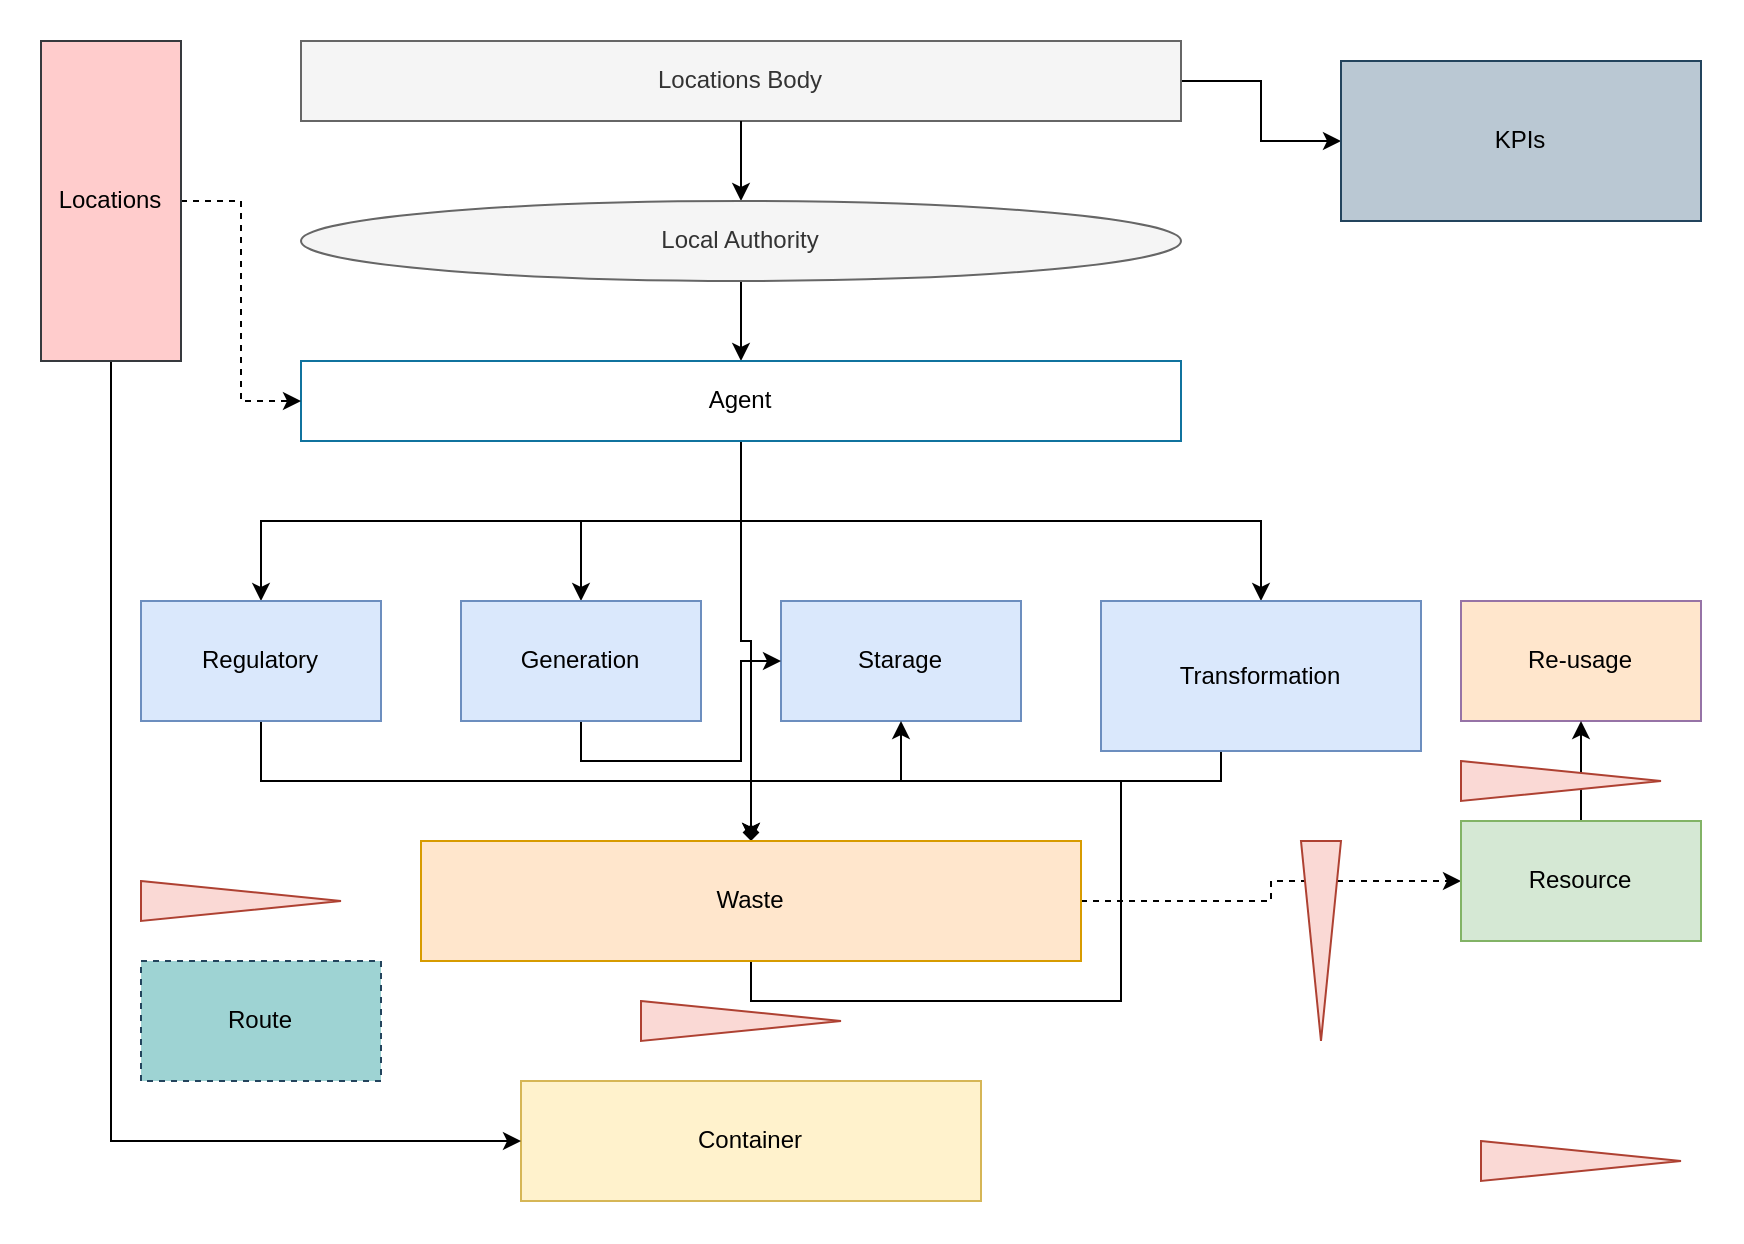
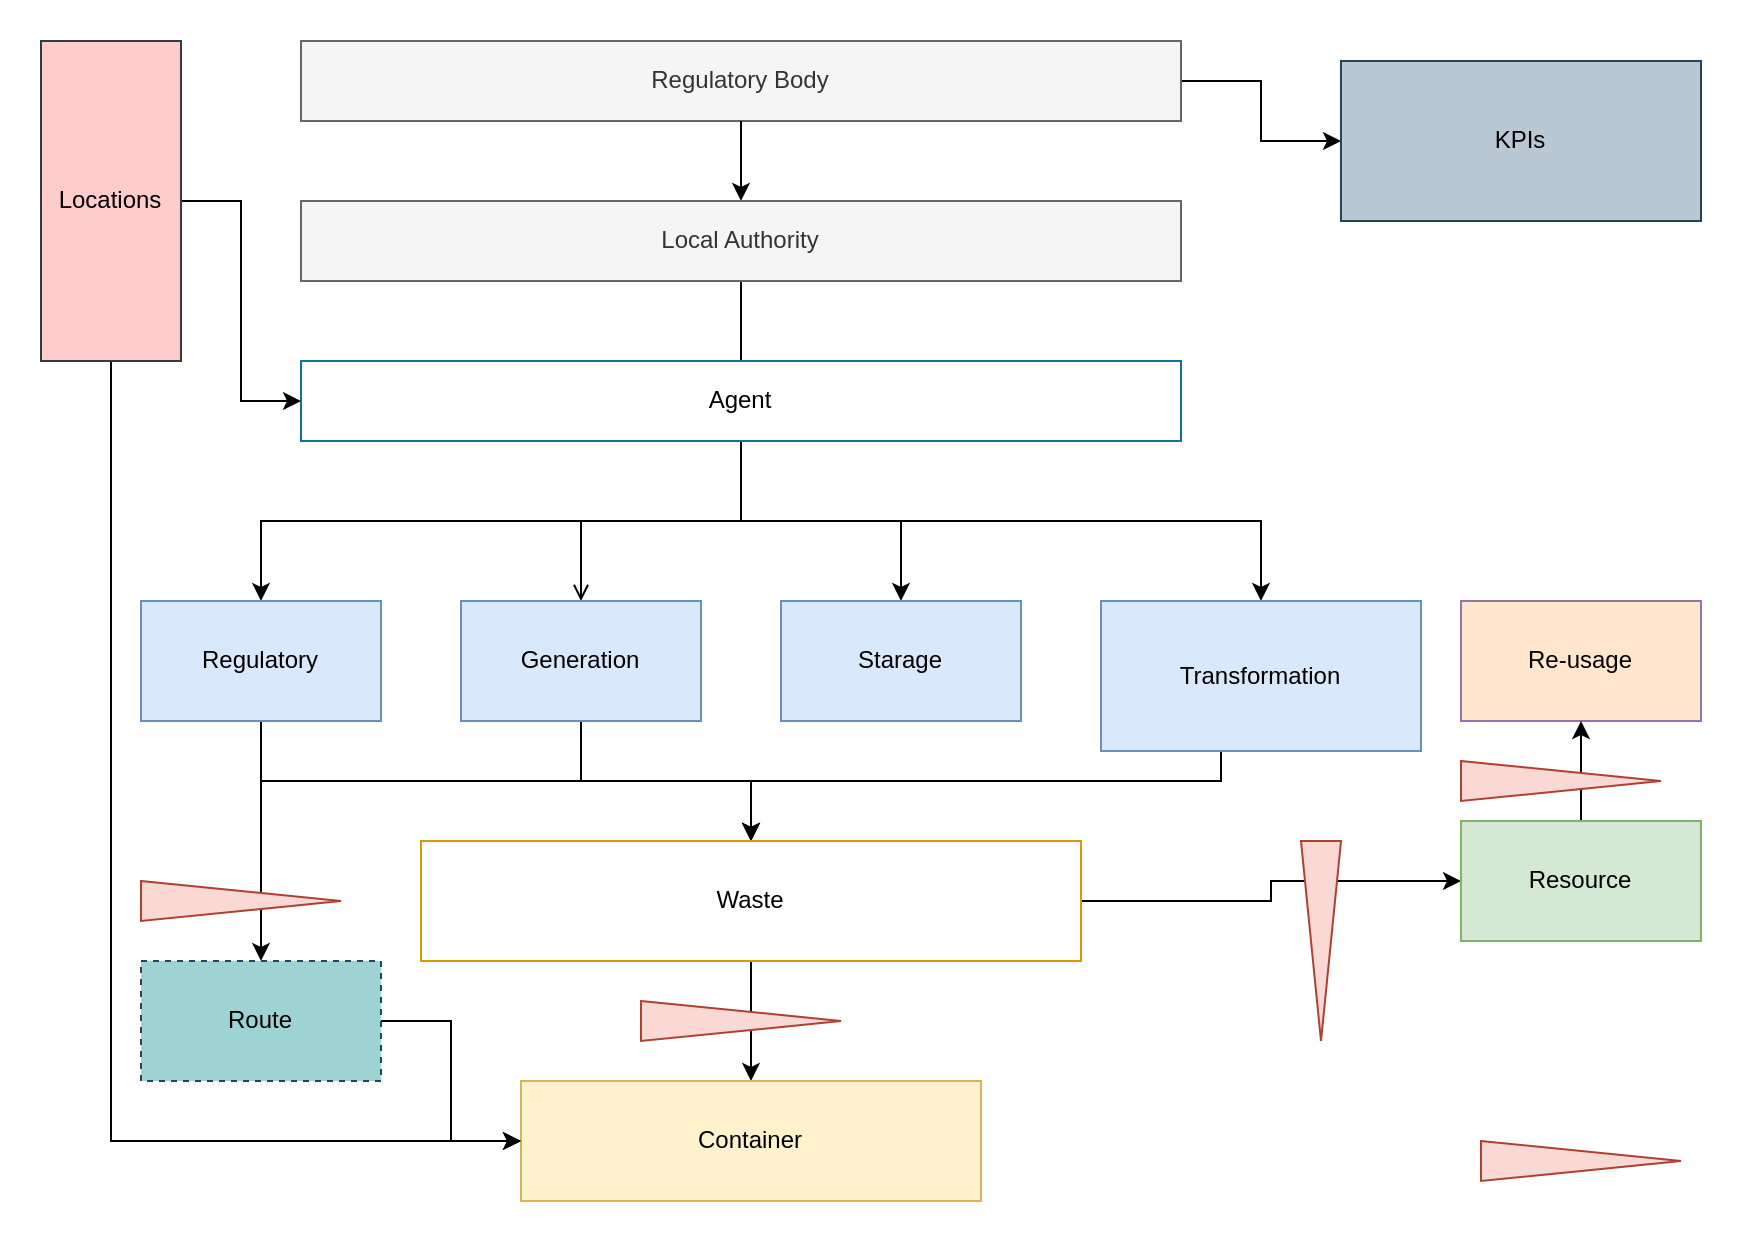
- <mxCell id="3" value="Locations Body" style="rounded=0;whiteSpace=wrap;html=1;fillColor=#f5f5f5;strokeColor=#666666;fontColor=#333333;" parent="1" vertex="1"><mxGeometry x="150" y="20" width="440" height="40" as="geometry" /></mxCell>
+ <mxCell id="3" value="Regulatory Body" style="rounded=0;whiteSpace=wrap;html=1;fillColor=#f5f5f5;strokeColor=#666666;fontColor=#333333;" parent="1" vertex="1"><mxGeometry x="150" y="20" width="440" height="40" as="geometry" /></mxCell>
- <mxCell id="14" value="Local Authority" style="ellipse;whiteSpace=wrap;html=1;fillColor=#f5f5f5;strokeColor=#666666;fontColor=#333333;" parent="1" vertex="1"><mxGeometry x="150" y="100" width="440" height="40" as="geometry" /></mxCell>
+ <mxCell id="14" value="Local Authority" style="rounded=0;whiteSpace=wrap;html=1;fillColor=#f5f5f5;strokeColor=#666666;fontColor=#333333;" parent="1" vertex="1"><mxGeometry x="150" y="100" width="440" height="40" as="geometry" /></mxCell>
- <mxCell id="37" style="edgeStyle=orthogonalEdgeStyle;rounded=0;orthogonalLoop=1;jettySize=auto;html=1;dashed=1;" edge="1" parent="1" source="38" target="28"><mxGeometry relative="1" as="geometry" /></mxCell>
+ <mxCell id="37" style="edgeStyle=orthogonalEdgeStyle;rounded=0;orthogonalLoop=1;jettySize=auto;html=1;" edge="1" parent="1" source="38" target="28"><mxGeometry relative="1" as="geometry" /></mxCell>
- <mxCell id="13" style="edgeStyle=orthogonalEdgeStyle;rounded=0;orthogonalLoop=1;jettySize=auto;html=1;exitX=0.5;exitY=1;exitDx=0;exitDy=0;entryX=0.5;entryY=0;entryDx=0;entryDy=0;" parent="1" source="14" target="28" edge="1"><mxGeometry relative="1" as="geometry" /></mxCell>
+ <mxCell id="13" style="edgeStyle=orthogonalEdgeStyle;rounded=0;orthogonalLoop=1;jettySize=auto;html=1;exitX=0.5;exitY=1;exitDx=0;exitDy=0;entryX=0.5;entryY=0;entryDx=0;entryDy=0;endArrow=none;" parent="1" source="14" target="28" edge="1"><mxGeometry relative="1" as="geometry" /></mxCell>
- <mxCell id="10" style="edgeStyle=orthogonalEdgeStyle;rounded=0;orthogonalLoop=1;jettySize=auto;html=1;exitX=0.5;exitY=1;exitDx=0;exitDy=0;entryX=0.5;entryY=0;entryDx=0;entryDy=0;" parent="1" source="28" target="19" edge="1"><mxGeometry relative="1" as="geometry" /></mxCell>
+ <mxCell id="10" style="edgeStyle=orthogonalEdgeStyle;rounded=0;orthogonalLoop=1;jettySize=auto;html=1;exitX=0.5;exitY=1;exitDx=0;exitDy=0;entryX=0.5;entryY=0;entryDx=0;entryDy=0;endArrow=open;" parent="1" source="28" target="19" edge="1"><mxGeometry relative="1" as="geometry" /></mxCell>
- <mxCell id="11" style="edgeStyle=orthogonalEdgeStyle;rounded=0;orthogonalLoop=1;jettySize=auto;html=1;exitX=0.5;exitY=1;exitDx=0;exitDy=0;" parent="1" source="28" target="24" edge="1"><mxGeometry relative="1" as="geometry" /></mxCell>
+ <mxCell id="11" style="edgeStyle=orthogonalEdgeStyle;rounded=0;orthogonalLoop=1;jettySize=auto;html=1;exitX=0.5;exitY=1;exitDx=0;exitDy=0;" parent="1" source="28" target="17" edge="1"><mxGeometry relative="1" as="geometry" /></mxCell>
- <mxCell id="18" style="edgeStyle=orthogonalEdgeStyle;rounded=0;orthogonalLoop=1;jettySize=auto;html=1;exitX=0.5;exitY=1;exitDx=0;exitDy=0;" parent="1" source="19" target="17" edge="1"><mxGeometry relative="1" as="geometry" /></mxCell>
+ <mxCell id="18" style="edgeStyle=orthogonalEdgeStyle;rounded=0;orthogonalLoop=1;jettySize=auto;html=1;exitX=0.5;exitY=1;exitDx=0;exitDy=0;entryX=0.5;entryY=0;entryDx=0;entryDy=0;" parent="1" source="19" target="24" edge="1"><mxGeometry relative="1" as="geometry" /></mxCell>
- <mxCell id="6" style="edgeStyle=orthogonalEdgeStyle;rounded=0;orthogonalLoop=1;jettySize=auto;html=1;entryX=0.5;entryY=0;entryDx=0;entryDy=0;endArrow=diamond;" parent="1" source="8" target="24" edge="1"><mxGeometry relative="1" as="geometry"><Array as="points"><mxPoint x="130" y="390" /><mxPoint x="375" y="390" /></Array></mxGeometry></mxCell>
+ <mxCell id="6" style="edgeStyle=orthogonalEdgeStyle;rounded=0;orthogonalLoop=1;jettySize=auto;html=1;entryX=0.5;entryY=0;entryDx=0;entryDy=0;" parent="1" source="8" target="24" edge="1"><mxGeometry relative="1" as="geometry"><Array as="points"><mxPoint x="130" y="390" /><mxPoint x="375" y="390" /></Array></mxGeometry></mxCell>
+ <mxCell id="7" style="edgeStyle=orthogonalEdgeStyle;rounded=0;orthogonalLoop=1;jettySize=auto;html=1;" parent="1" source="8" target="34" edge="1"><mxGeometry relative="1" as="geometry" /></mxCell>
- <mxCell id="24" value="Waste" style="rounded=0;whiteSpace=wrap;html=1;fillColor=#ffe6cc;strokeColor=#d79b00;" parent="1" vertex="1"><mxGeometry x="210" y="420" width="330" height="60" as="geometry" /></mxCell>
+ <mxCell id="24" value="Waste" style="rounded=0;whiteSpace=wrap;html=1;fillColor=#ffffff;strokeColor=#d79b00;" parent="1" vertex="1"><mxGeometry x="210" y="420" width="330" height="60" as="geometry" /></mxCell>
- <mxCell id="21" style="edgeStyle=orthogonalEdgeStyle;rounded=0;orthogonalLoop=1;jettySize=auto;html=1;entryX=0;entryY=0.5;entryDx=0;entryDy=0;dashed=1;" parent="1" source="24" target="26" edge="1"><mxGeometry relative="1" as="geometry" /></mxCell>
+ <mxCell id="21" style="edgeStyle=orthogonalEdgeStyle;rounded=0;orthogonalLoop=1;jettySize=auto;html=1;entryX=0;entryY=0.5;entryDx=0;entryDy=0;" parent="1" source="24" target="26" edge="1"><mxGeometry relative="1" as="geometry" /></mxCell>
- <mxCell id="22" style="edgeStyle=orthogonalEdgeStyle;rounded=0;orthogonalLoop=1;jettySize=auto;html=1;exitX=0.5;exitY=1;exitDx=0;exitDy=0;" parent="1" source="24" target="17" edge="1"><mxGeometry relative="1" as="geometry" /></mxCell>
+ <mxCell id="22" style="edgeStyle=orthogonalEdgeStyle;rounded=0;orthogonalLoop=1;jettySize=auto;html=1;exitX=0.5;exitY=1;exitDx=0;exitDy=0;" parent="1" source="24" target="27" edge="1"><mxGeometry relative="1" as="geometry" /></mxCell>
+ <mxCell id="33" style="edgeStyle=orthogonalEdgeStyle;rounded=0;orthogonalLoop=1;jettySize=auto;html=1;" parent="1" source="34" target="27" edge="1"><mxGeometry relative="1" as="geometry" /></mxCell>
